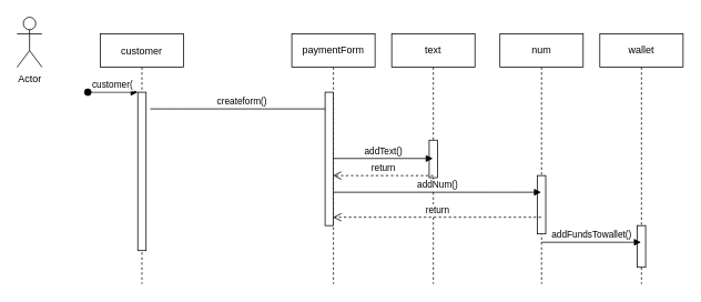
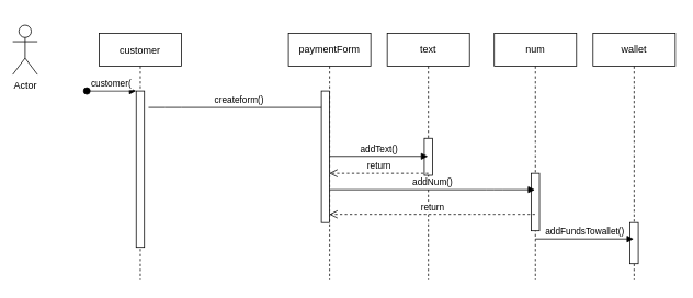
- <mxCell id="5" value="Actor" style="shape=umlActor;verticalLabelPosition=bottom;verticalAlign=top;html=1;outlineConnect=0;" parent="1" vertex="1"><mxGeometry x="20" y="20" width="30" height="60" as="geometry" /></mxCell>
+ <mxCell id="5" value="Actor" style="shape=umlActor;verticalLabelPosition=bottom;verticalAlign=top;html=1;outlineConnect=0;" parent="1" vertex="1"><mxGeometry x="15" y="30" width="30" height="60" as="geometry" /></mxCell>
